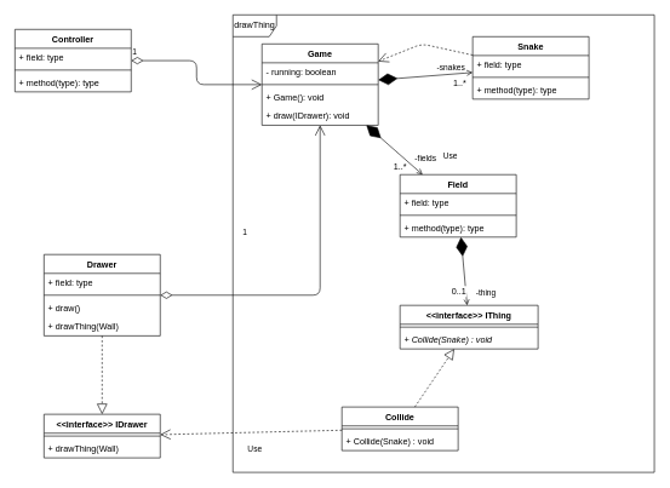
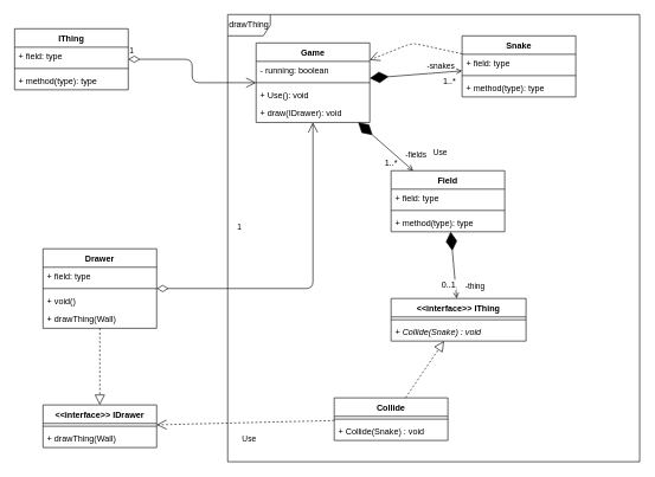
- <mxCell id="30" value="Controller" style="swimlane;fontStyle=1;align=center;verticalAlign=top;childLayout=stackLayout;horizontal=1;startSize=26;horizontalStack=0;resizeParent=1;resizeParentMax=0;resizeLast=0;collapsible=1;marginBottom=0;" vertex="1" parent="1"><mxGeometry x="20" y="40" width="160" height="86" as="geometry" /></mxCell>
+ <mxCell id="30" value="IThing" style="swimlane;fontStyle=1;align=center;verticalAlign=top;childLayout=stackLayout;horizontal=1;startSize=26;horizontalStack=0;resizeParent=1;resizeParentMax=0;resizeLast=0;collapsible=1;marginBottom=0;" vertex="1" parent="1"><mxGeometry x="20" y="40" width="160" height="86" as="geometry" /></mxCell>
- <mxCell id="6" value="+ Game(): void&#10;" style="text;strokeColor=none;fillColor=none;align=left;verticalAlign=top;spacingLeft=4;spacingRight=4;overflow=hidden;rotatable=0;points=[[0,0.5],[1,0.5]];portConstraint=eastwest;" vertex="1" parent="3"><mxGeometry y="60" width="160" height="26" as="geometry" /></mxCell>
+ <mxCell id="6" value="+ Use(): void&#10;" style="text;strokeColor=none;fillColor=none;align=left;verticalAlign=top;spacingLeft=4;spacingRight=4;overflow=hidden;rotatable=0;points=[[0,0.5],[1,0.5]];portConstraint=eastwest;" vertex="1" parent="3"><mxGeometry y="60" width="160" height="26" as="geometry" /></mxCell>
- <mxCell id="38" value="+ draw()" style="text;strokeColor=none;fillColor=none;align=left;verticalAlign=top;spacingLeft=4;spacingRight=4;overflow=hidden;rotatable=0;points=[[0,0.5],[1,0.5]];portConstraint=eastwest;" vertex="1" parent="35"><mxGeometry y="60" width="160" height="26" as="geometry" /></mxCell>
+ <mxCell id="38" value="+ void()" style="text;strokeColor=none;fillColor=none;align=left;verticalAlign=top;spacingLeft=4;spacingRight=4;overflow=hidden;rotatable=0;points=[[0,0.5],[1,0.5]];portConstraint=eastwest;" vertex="1" parent="35"><mxGeometry y="60" width="160" height="26" as="geometry" /></mxCell>
